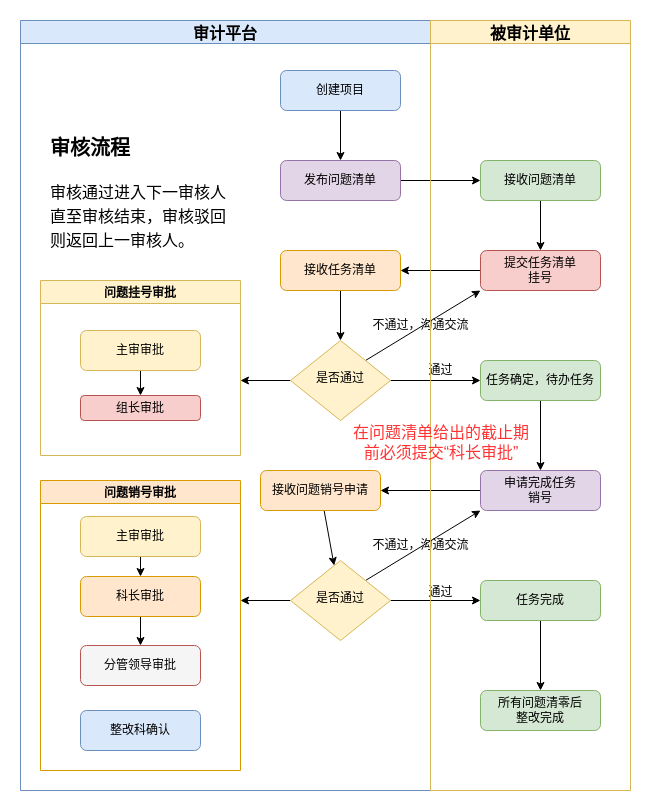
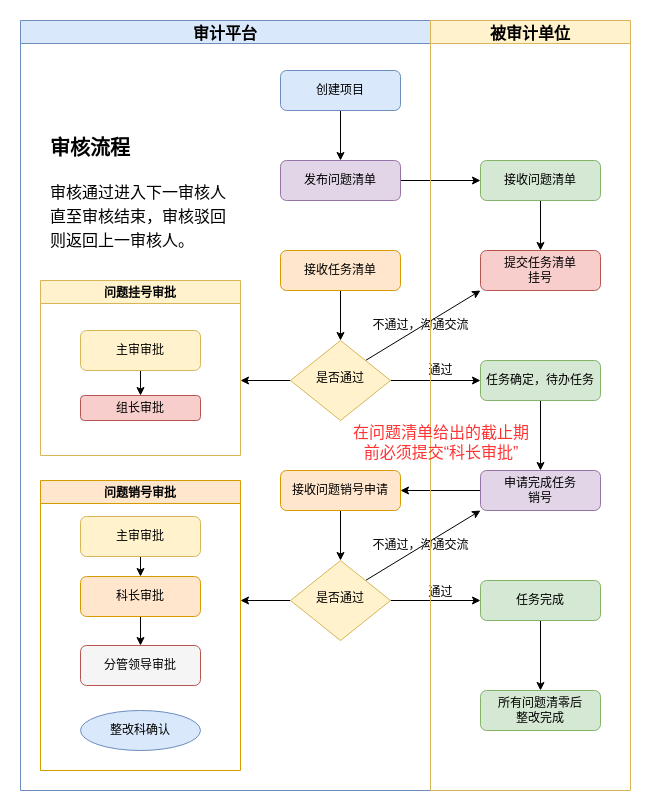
- <mxCell id="2" value="" style="edgeStyle=orthogonalEdgeStyle;rounded=0;orthogonalLoop=1;jettySize=auto;html=1;" edge="1" parent="1" source="3" target="15"><mxGeometry relative="1" as="geometry" /></mxCell>
- <mxCell id="23" value="接收问题销号申请" style="rounded=1;whiteSpace=wrap;html=1;fontSize=12;glass=0;strokeWidth=1;shadow=0;fillColor=#ffe6cc;strokeColor=#d79b00;" vertex="1" parent="1"><mxGeometry x="260" y="470" width="120" height="40" as="geometry" /></mxCell>
+ <mxCell id="23" value="接收问题销号申请" style="rounded=1;whiteSpace=wrap;html=1;fontSize=12;glass=0;strokeWidth=1;shadow=0;fillColor=#ffe6cc;strokeColor=#d79b00;" vertex="1" parent="1"><mxGeometry x="280" y="470" width="120" height="40" as="geometry" /></mxCell>
- <mxCell id="44" value="整改科确认" style="rounded=1;whiteSpace=wrap;html=1;fontSize=12;glass=0;strokeWidth=1;shadow=0;fillColor=#dae8fc;strokeColor=#6c8ebf;" vertex="1" parent="38"><mxGeometry x="40" y="230" width="120" height="40" as="geometry" /></mxCell>
+ <mxCell id="44" value="整改科确认" style="ellipse;whiteSpace=wrap;html=1;fontSize=12;glass=0;strokeWidth=1;shadow=0;fillColor=#dae8fc;strokeColor=#6c8ebf;" vertex="1" parent="38"><mxGeometry x="40" y="230" width="120" height="40" as="geometry" /></mxCell>
